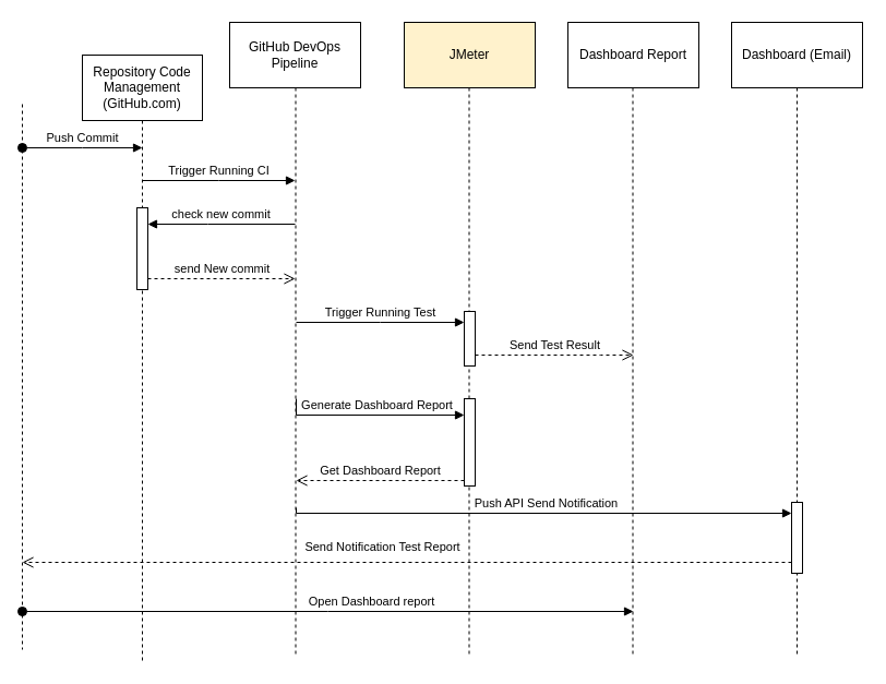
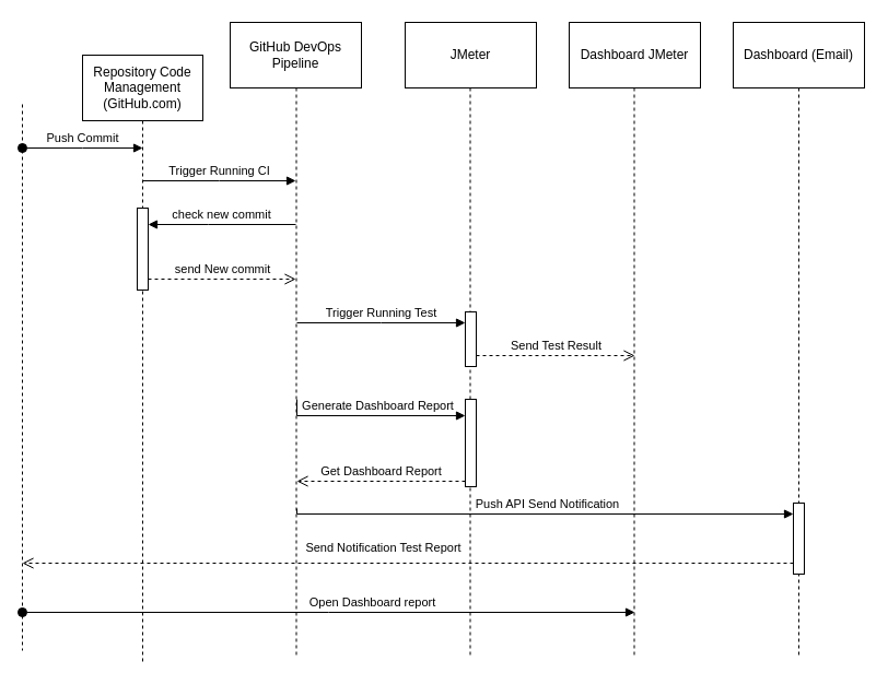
- <mxCell id="5" value="JMeter" style="whiteSpace=wrap;html=1;fillColor=#fff2cc;" parent="1" vertex="1"><mxGeometry x="370" y="20" width="120" height="60" as="geometry" /></mxCell>
+ <mxCell id="5" value="JMeter" style="whiteSpace=wrap;html=1;" parent="1" vertex="1"><mxGeometry x="370" y="20" width="120" height="60" as="geometry" /></mxCell>
- <mxCell id="7" value="Dashboard Report" style="whiteSpace=wrap;html=1;" parent="1" vertex="1"><mxGeometry x="520" y="20" width="120" height="60" as="geometry" /></mxCell>
+ <mxCell id="7" value="Dashboard JMeter" style="whiteSpace=wrap;html=1;" parent="1" vertex="1"><mxGeometry x="520" y="20" width="120" height="60" as="geometry" /></mxCell>
